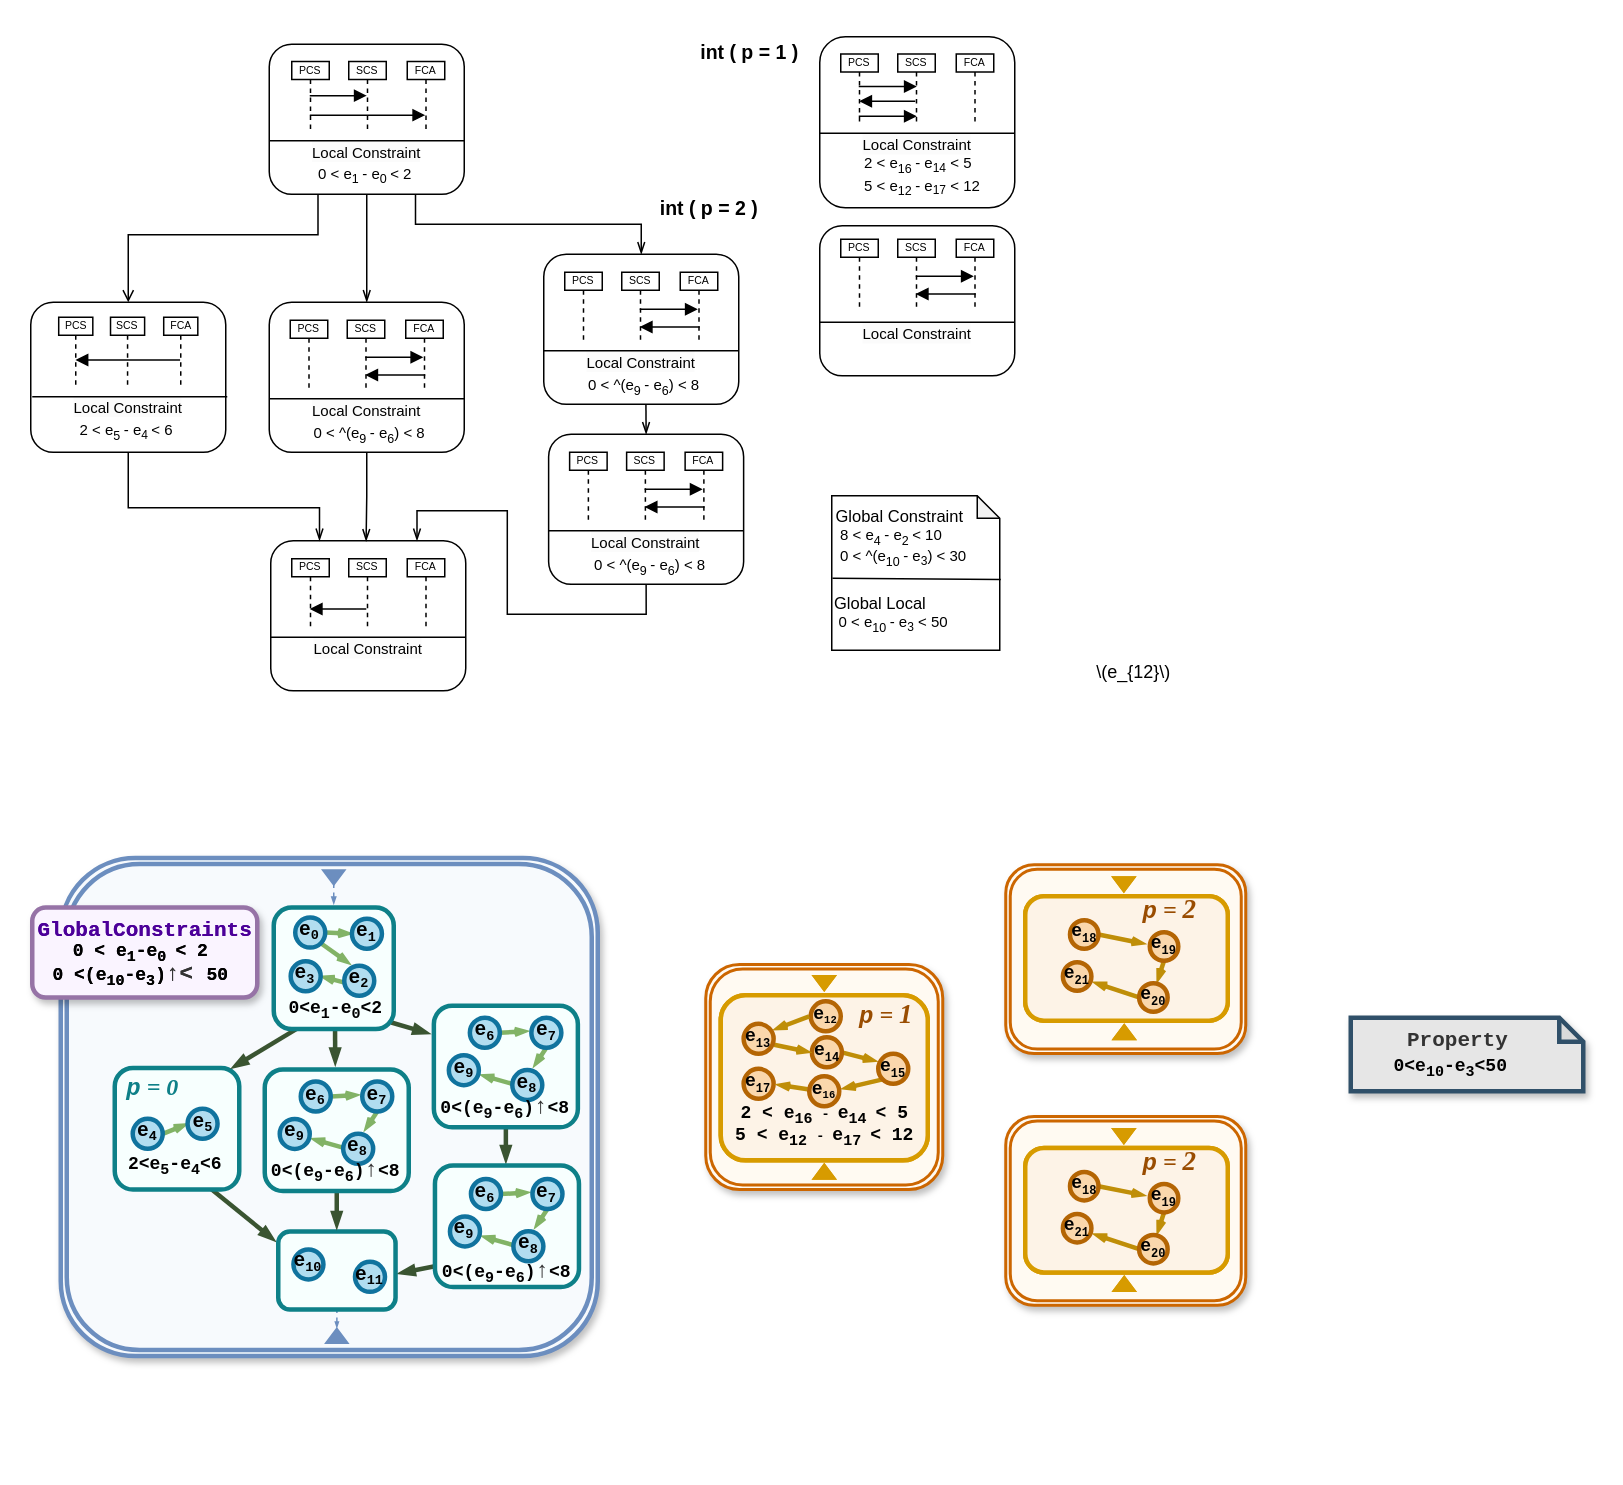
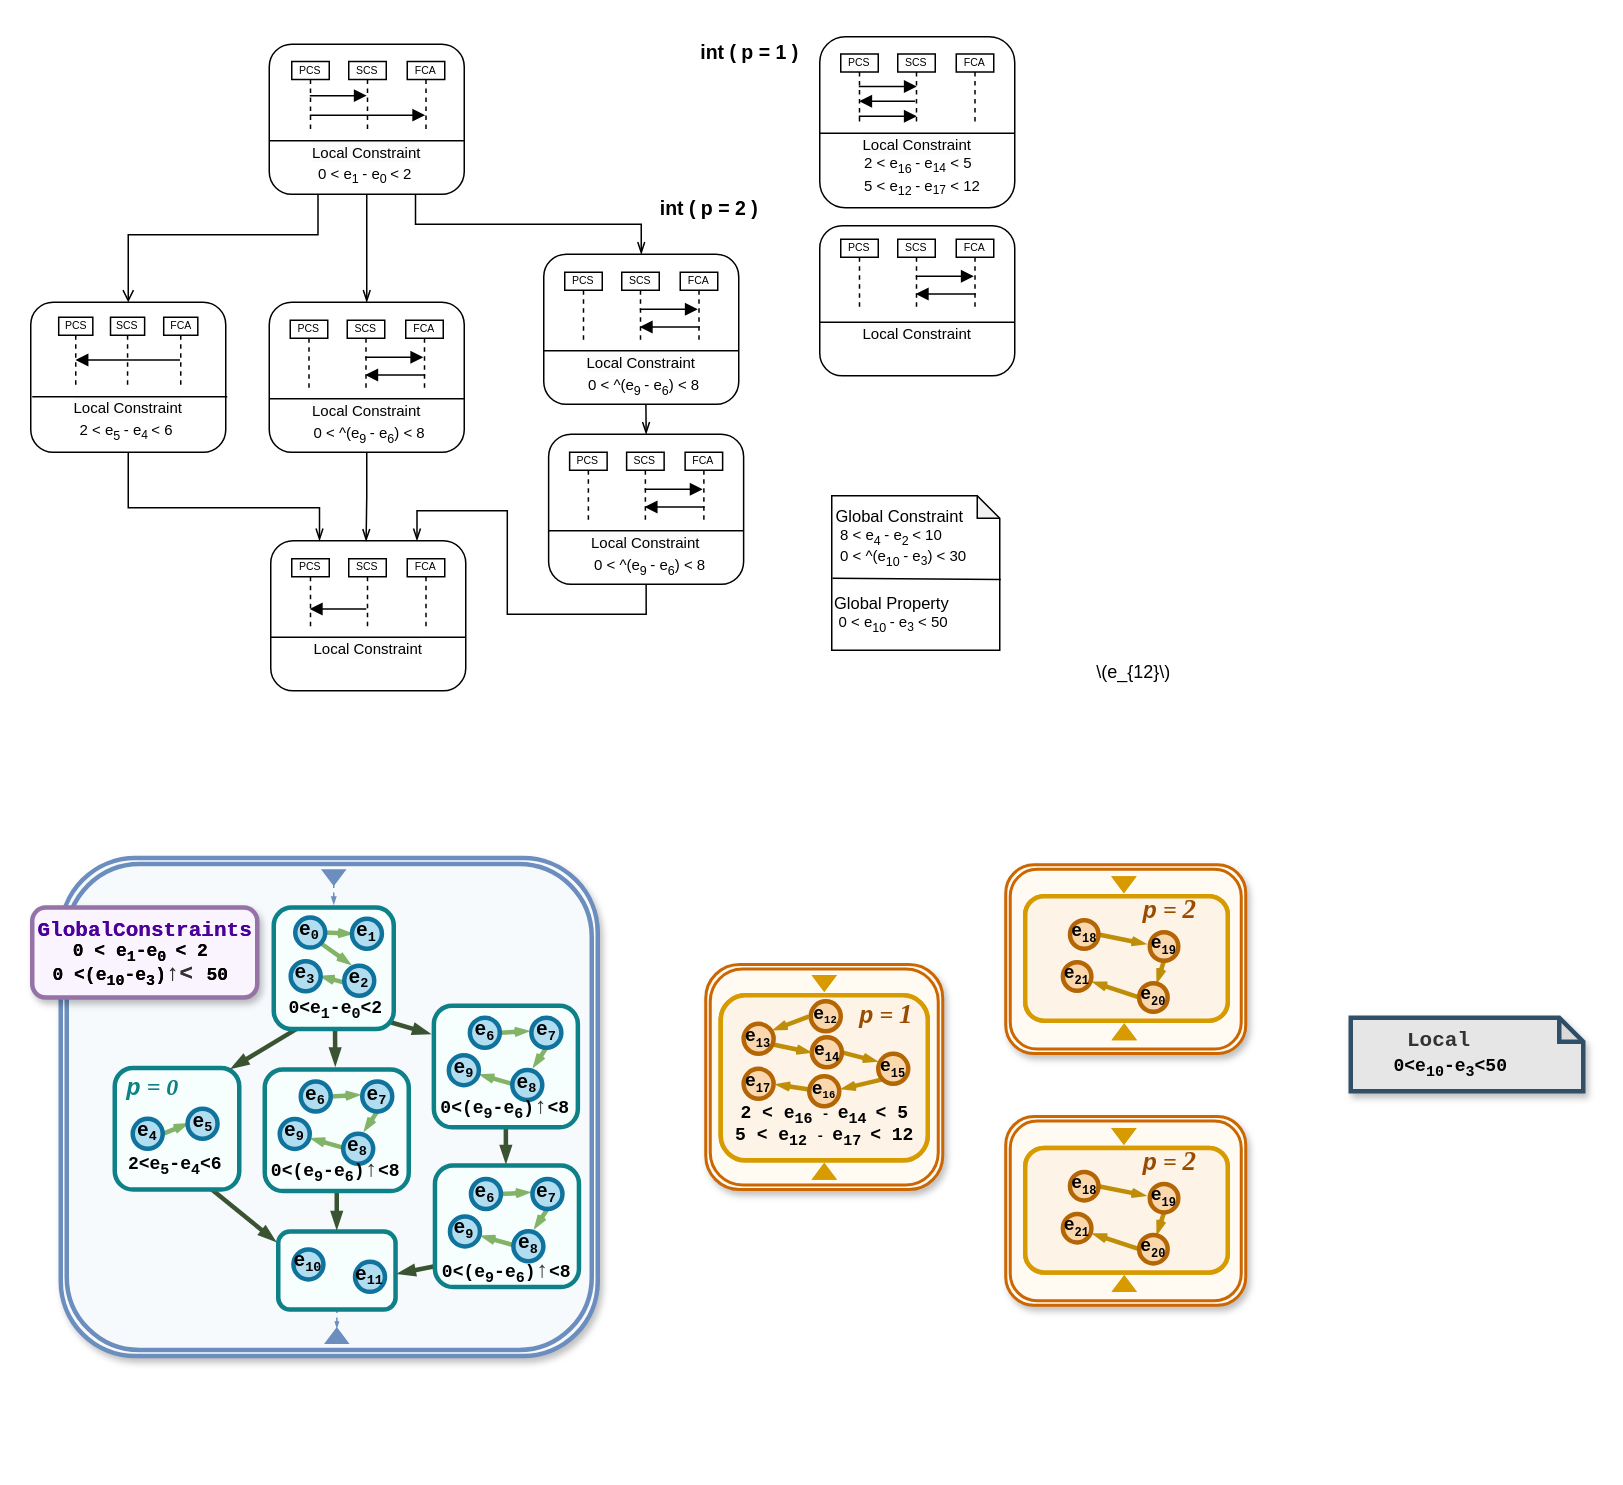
- <mxCell id="119" value="&lt;span style=&quot;font-size: 11px; text-wrap: nowrap;&quot;&gt;Global Local&lt;/span&gt;" style="text;whiteSpace=wrap;html=1;" vertex="1" parent="118"><mxGeometry x="3.001" y="0.003" width="78" height="36.687" as="geometry" /></mxCell>
+ <mxCell id="119" value="&lt;span style=&quot;font-size: 11px; text-wrap: nowrap;&quot;&gt;Global Property&lt;/span&gt;" style="text;whiteSpace=wrap;html=1;" vertex="1" parent="118"><mxGeometry x="3.001" y="0.003" width="78" height="36.687" as="geometry" /></mxCell>
- <mxCell id="295" value="&lt;span style=&quot;font-style: normal; font-variant-ligatures: normal; font-variant-caps: normal; letter-spacing: normal; orphans: 2; text-align: left; text-indent: 0px; text-transform: none; widows: 2; word-spacing: 0px; -webkit-text-stroke-width: 0px; white-space: nowrap; text-decoration-thickness: initial; text-decoration-style: initial; text-decoration-color: initial; float: none; display: inline !important;&quot;&gt;&lt;font face=&quot;Courier New&quot; style=&quot;font-size: 14px; color: rgb(51, 51, 51);&quot;&gt;&lt;b style=&quot;&quot;&gt;Property&lt;/b&gt;&lt;/font&gt;&lt;/span&gt;" style="text;whiteSpace=wrap;html=1;shadow=1;" vertex="1" parent="293"><mxGeometry x="36.4" width="68.2" height="24.73" as="geometry" /></mxCell>
+ <mxCell id="295" value="&lt;span style=&quot;font-style: normal; font-variant-ligatures: normal; font-variant-caps: normal; letter-spacing: normal; orphans: 2; text-align: left; text-indent: 0px; text-transform: none; widows: 2; word-spacing: 0px; -webkit-text-stroke-width: 0px; white-space: nowrap; text-decoration-thickness: initial; text-decoration-style: initial; text-decoration-color: initial; float: none; display: inline !important;&quot;&gt;&lt;font face=&quot;Courier New&quot; style=&quot;font-size: 14px; color: rgb(51, 51, 51);&quot;&gt;&lt;b style=&quot;&quot;&gt;Local&lt;/b&gt;&lt;/font&gt;&lt;/span&gt;" style="text;whiteSpace=wrap;html=1;shadow=1;" vertex="1" parent="293"><mxGeometry x="36.4" width="68.2" height="24.73" as="geometry" /></mxCell>
